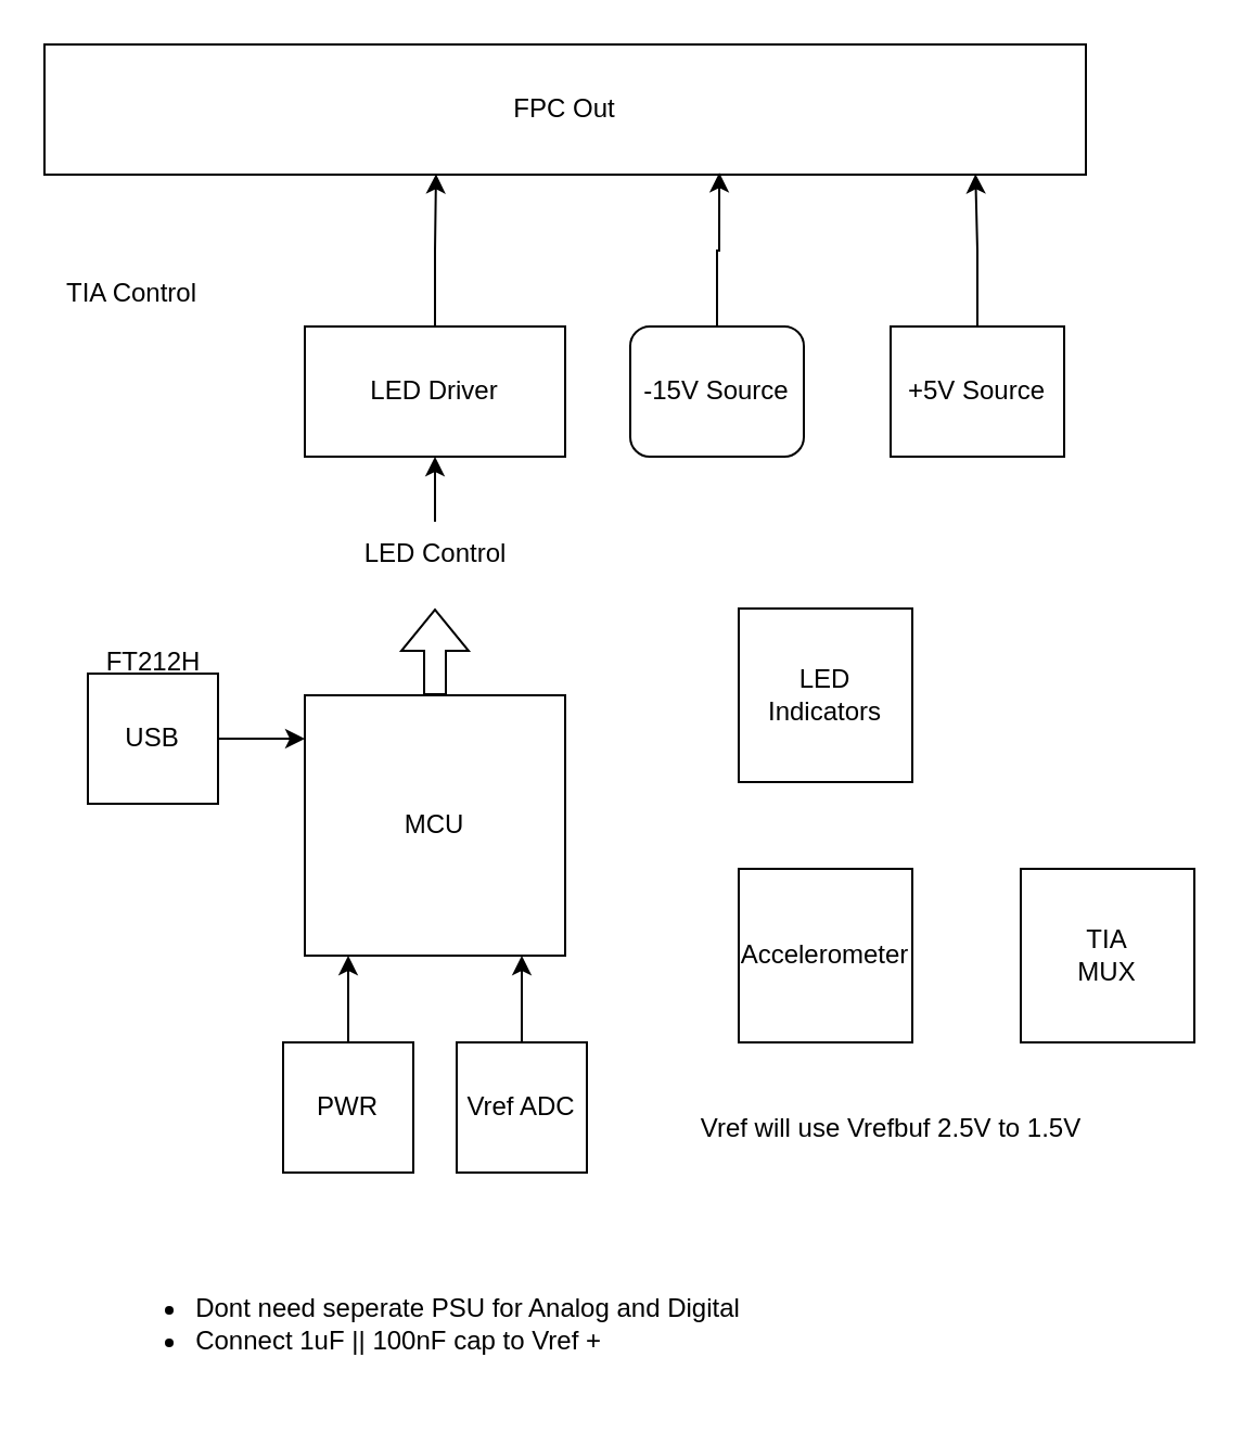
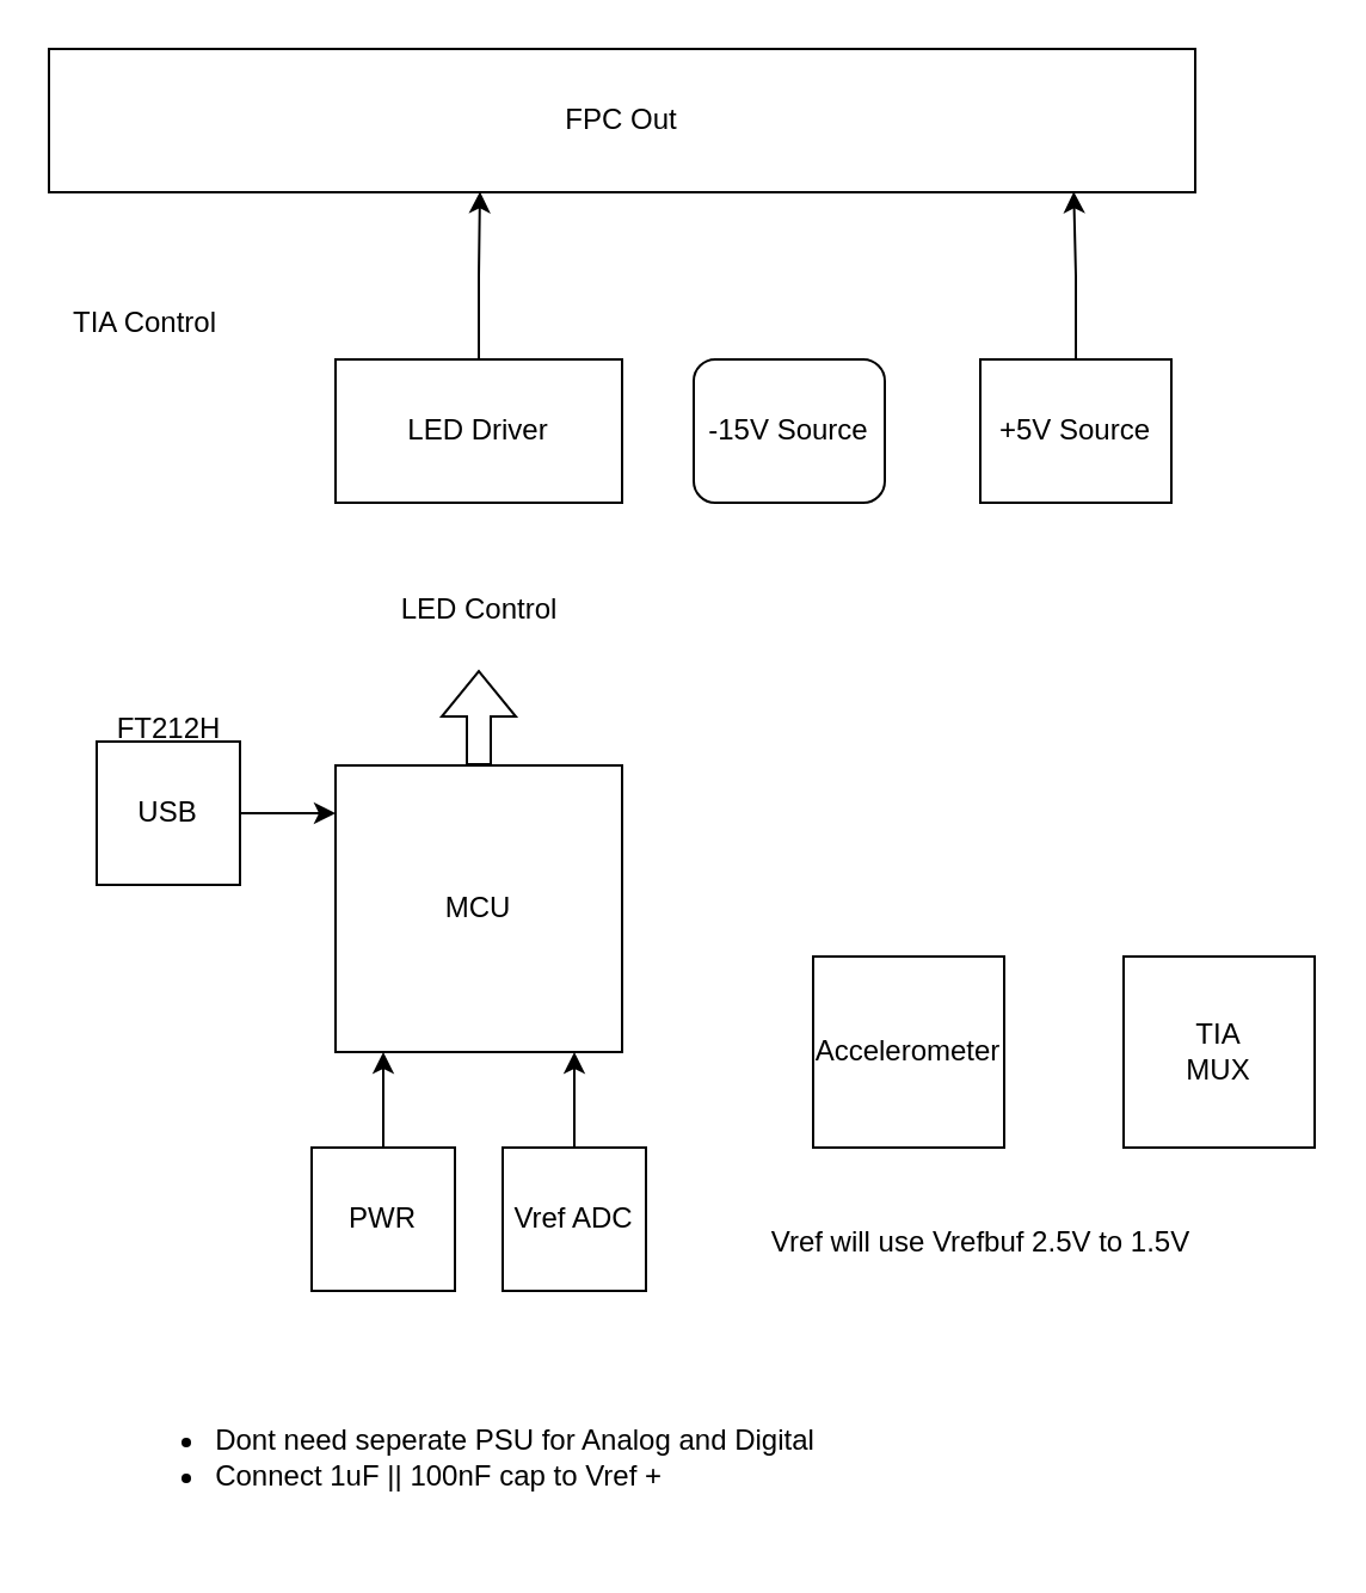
- <mxCell id="17" style="edgeStyle=orthogonalEdgeStyle;rounded=0;orthogonalLoop=1;jettySize=auto;html=1;entryX=0.648;entryY=0.986;entryDx=0;entryDy=0;entryPerimeter=0;" parent="1" source="4" target="15" edge="1"><mxGeometry relative="1" as="geometry" /></mxCell>
- <mxCell id="7" value="" style="edgeStyle=orthogonalEdgeStyle;rounded=0;orthogonalLoop=1;jettySize=auto;html=1;" parent="1" source="8" target="3" edge="1"><mxGeometry relative="1" as="geometry"><Array as="points"><mxPoint x="200" y="160" /></Array></mxGeometry></mxCell>
- <mxCell id="25" value="LED Indicators" style="whiteSpace=wrap;html=1;" vertex="1" parent="1"><mxGeometry x="340" y="280" width="80" height="80" as="geometry" /></mxCell>
